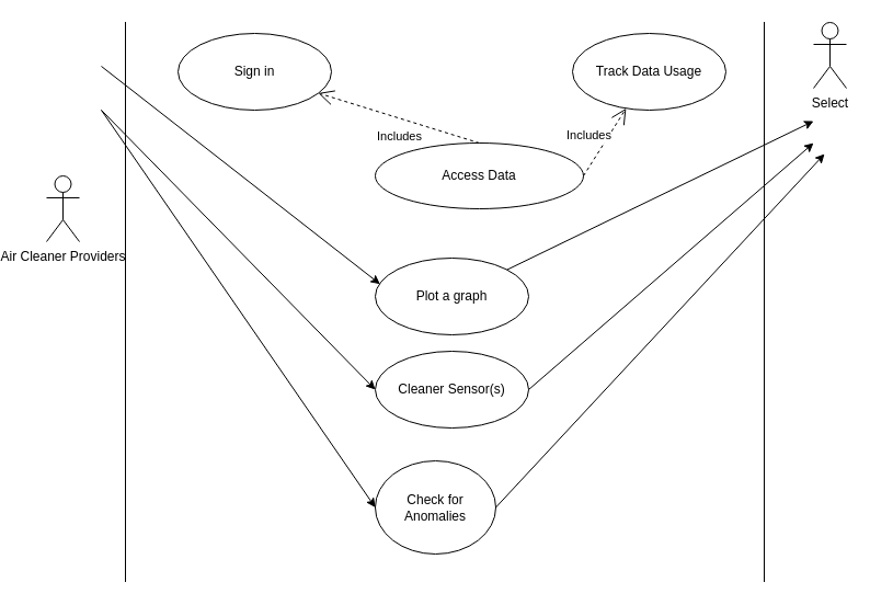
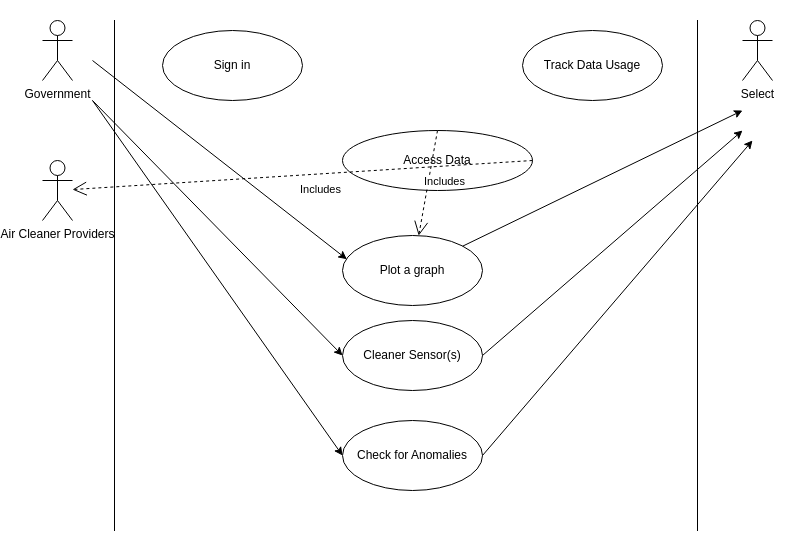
+ <mxCell id="12" value="Government" style="shape=umlActor;verticalLabelPosition=bottom;verticalAlign=top;html=1;" vertex="1" parent="1"><mxGeometry x="20" y="20" width="30" height="60" as="geometry" /></mxCell>
- <mxCell id="11" value="Includes" style="endArrow=open;endSize=12;dashed=1;html=1;rounded=0;exitX=0.5;exitY=0;exitDx=0;exitDy=0;entryX=0.914;entryY=0.778;entryDx=0;entryDy=0;entryPerimeter=0;" edge="1" parent="1" source="9" target="4"><mxGeometry x="-0.077" y="16" width="160" relative="1" as="geometry"><mxPoint x="371" y="256" as="sourcePoint" /><mxPoint x="560" y="250" as="targetPoint" /><mxPoint as="offset" /></mxGeometry></mxCell>
+ <mxCell id="11" value="Includes" style="endArrow=open;endSize=12;dashed=1;html=1;rounded=0;exitX=0.5;exitY=0;exitDx=0;exitDy=0;" edge="1" parent="1" source="9" target="6"><mxGeometry x="-0.077" y="16" width="160" relative="1" as="geometry"><mxPoint x="371" y="256" as="sourcePoint" /><mxPoint x="560" y="250" as="targetPoint" /><mxPoint as="offset" /></mxGeometry></mxCell>
- <mxCell id="10" value="Includes" style="endArrow=open;endSize=12;dashed=1;html=1;rounded=0;exitX=1;exitY=0.5;exitDx=0;exitDy=0;" edge="1" parent="1" source="9" target="7"><mxGeometry x="-0.077" y="16" width="160" relative="1" as="geometry"><mxPoint x="524" y="109" as="sourcePoint" /><mxPoint x="459" y="50" as="targetPoint" /><mxPoint as="offset" /></mxGeometry></mxCell>
+ <mxCell id="10" value="Includes" style="endArrow=open;endSize=12;dashed=1;html=1;rounded=0;exitX=1;exitY=0.5;exitDx=0;exitDy=0;" edge="1" parent="1" source="9" target="2"><mxGeometry x="-0.077" y="16" width="160" relative="1" as="geometry"><mxPoint x="524" y="109" as="sourcePoint" /><mxPoint x="459" y="50" as="targetPoint" /><mxPoint as="offset" /></mxGeometry></mxCell>
- <mxCell id="8" value="Check for Anomalies" style="ellipse;whiteSpace=wrap;html=1;" vertex="1" parent="1"><mxGeometry x="320" y="420" width="110" height="85" as="geometry" /></mxCell>
+ <mxCell id="8" value="Check for Anomalies" style="ellipse;whiteSpace=wrap;html=1;" vertex="1" parent="1"><mxGeometry x="320" y="420" width="140" height="70" as="geometry" /></mxCell>
